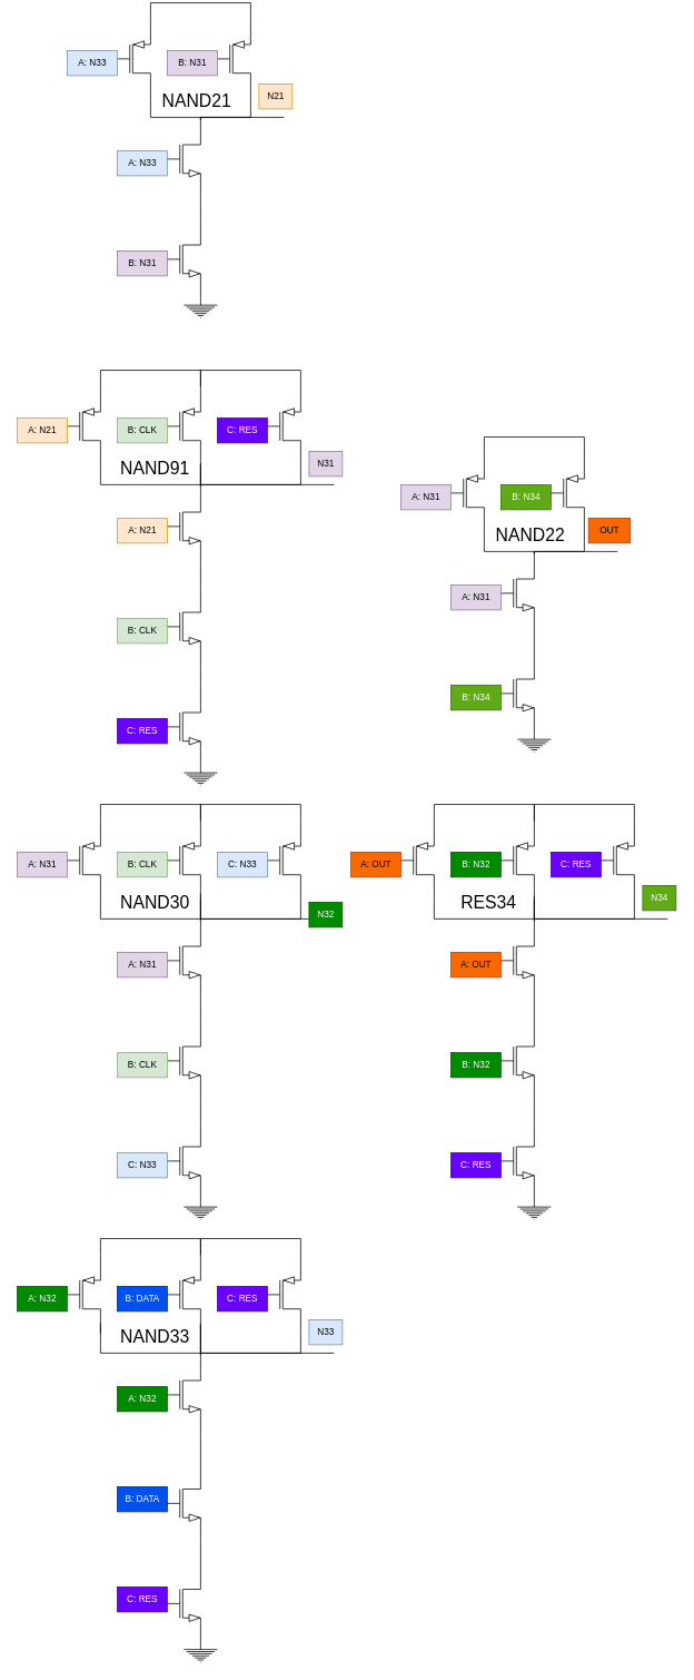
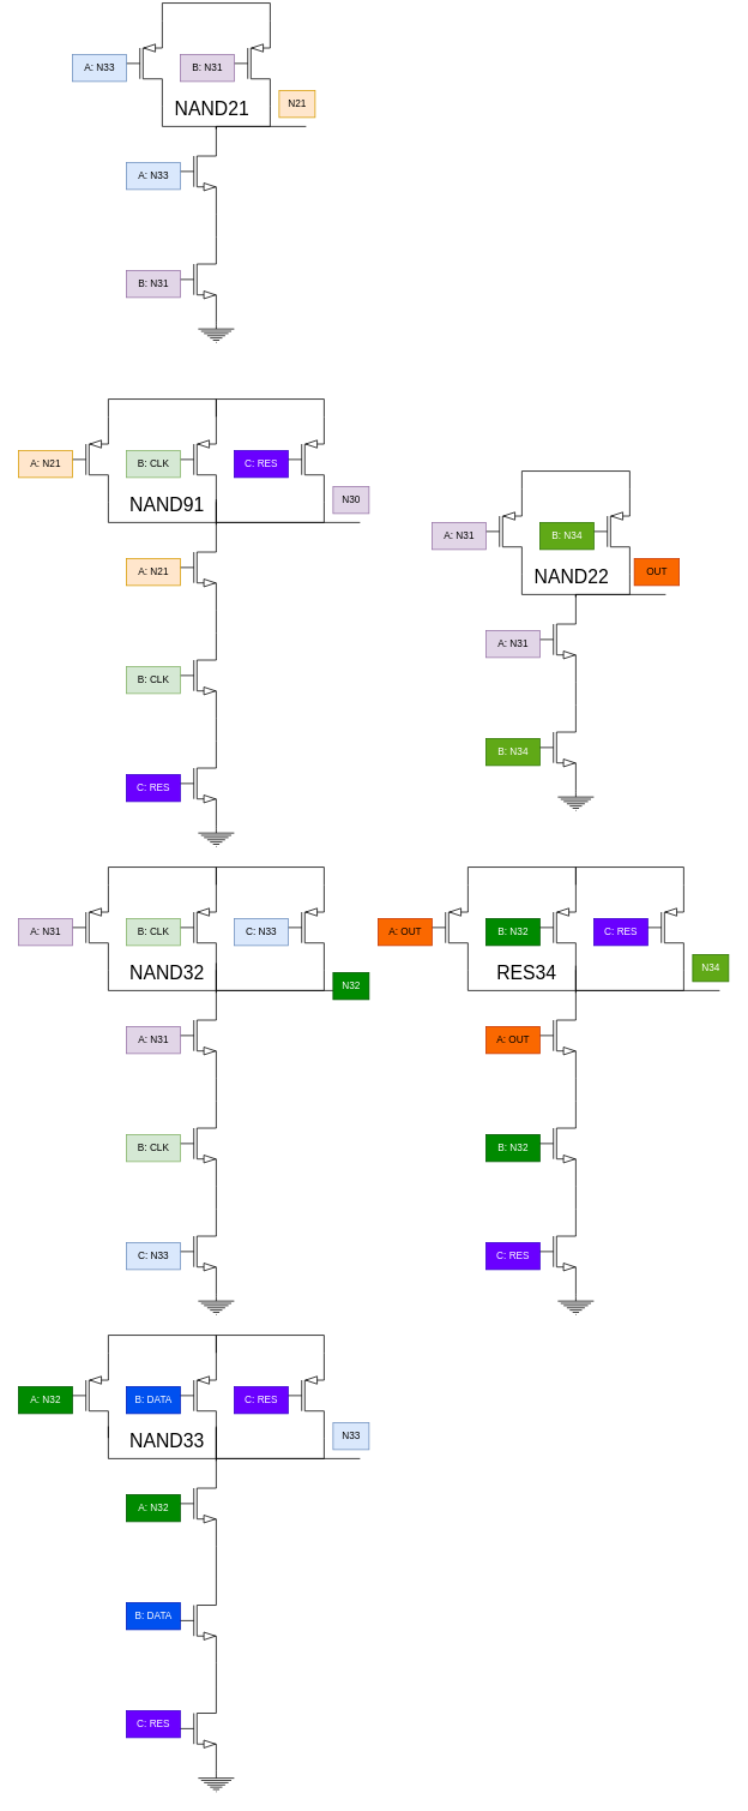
- <mxCell id="114" value="N31" style="text;html=1;align=center;verticalAlign=middle;resizable=0;points=[];autosize=1;strokeColor=#9673a6;fillColor=#e1d5e7;fontSize=11;fontFamily=Helvetica;" vertex="1" parent="1"><mxGeometry x="370" y="540" width="40" height="30" as="geometry" /></mxCell>
+ <mxCell id="114" value="N30" style="text;html=1;align=center;verticalAlign=middle;resizable=0;points=[];autosize=1;strokeColor=#9673a6;fillColor=#e1d5e7;fontSize=11;fontFamily=Helvetica;" vertex="1" parent="1"><mxGeometry x="370" y="540" width="40" height="30" as="geometry" /></mxCell>
- <mxCell id="78" value="NAND30" style="text;html=1;align=center;verticalAlign=middle;resizable=0;points=[];autosize=1;strokeColor=none;fillColor=none;fontSize=21;fontFamily=Helvetica;fontColor=default;" vertex="1" parent="1"><mxGeometry x="130" y="1060" width="110" height="40" as="geometry" /></mxCell>
+ <mxCell id="78" value="NAND32" style="text;html=1;align=center;verticalAlign=middle;resizable=0;points=[];autosize=1;strokeColor=none;fillColor=none;fontSize=21;fontFamily=Helvetica;fontColor=default;" vertex="1" parent="1"><mxGeometry x="130" y="1060" width="110" height="40" as="geometry" /></mxCell>
